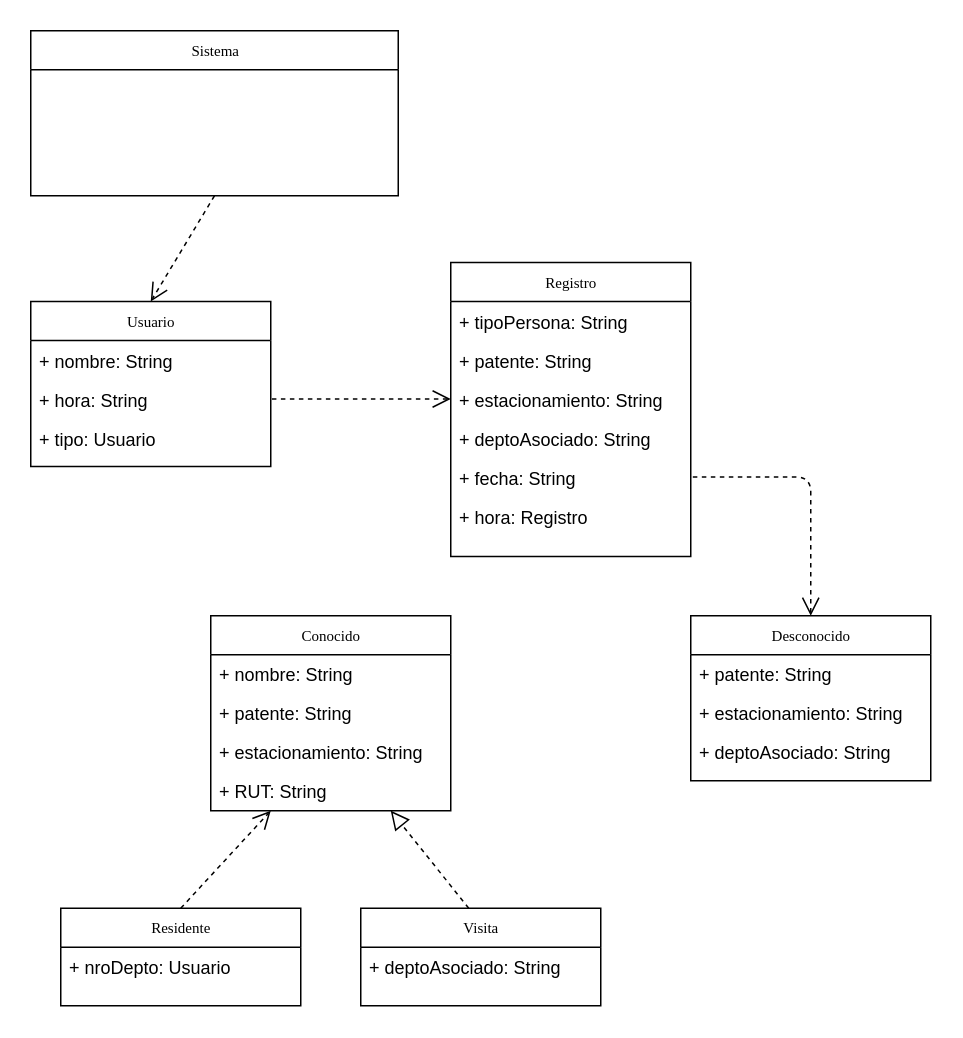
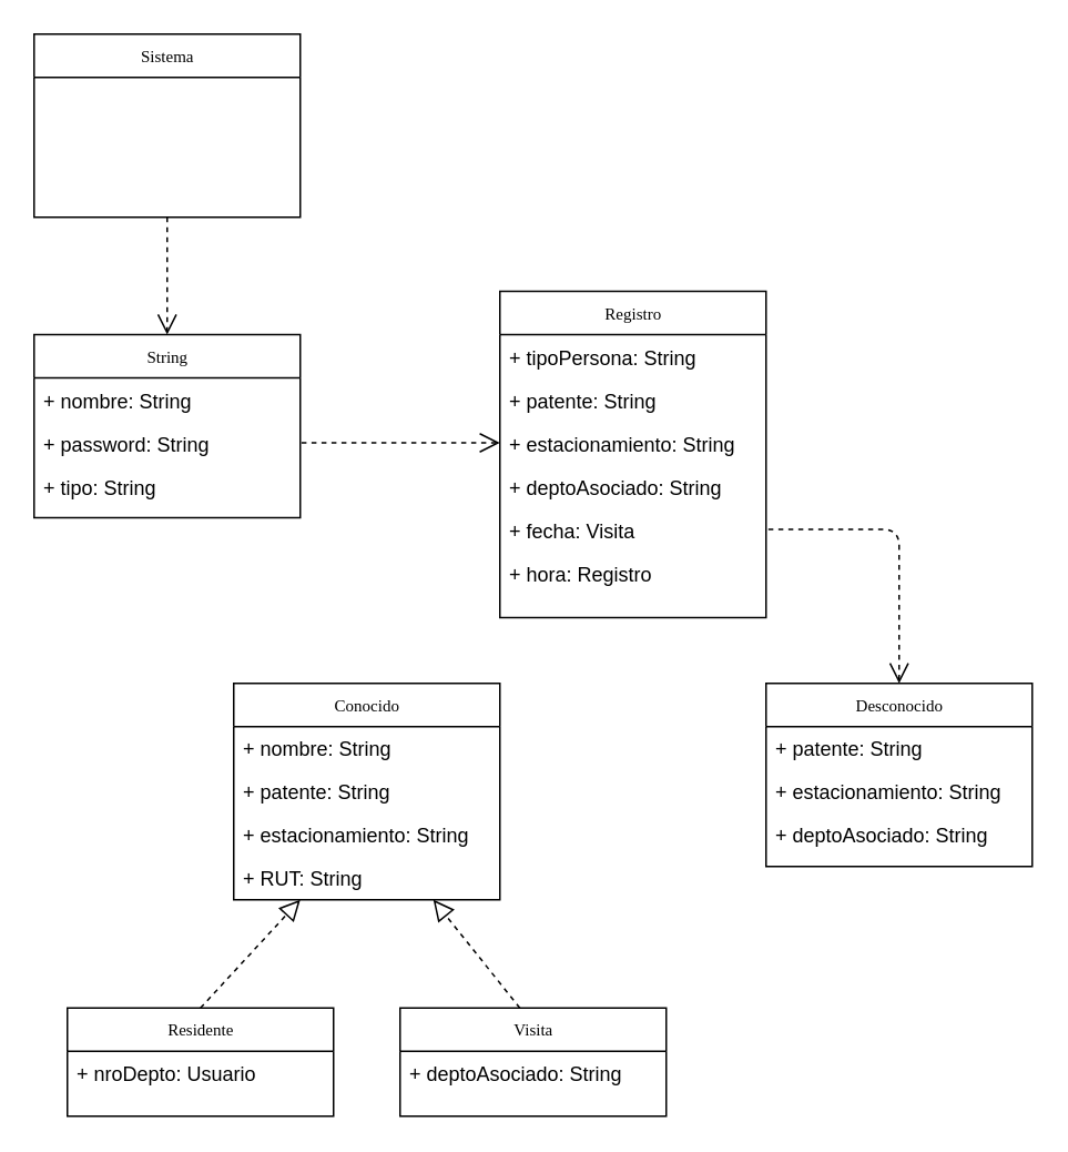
- <mxCell id="30" value="Sistema" style="swimlane;html=1;fontStyle=0;childLayout=stackLayout;horizontal=1;startSize=26;fillColor=none;horizontalStack=0;resizeParent=1;resizeLast=0;collapsible=1;marginBottom=0;swimlaneFillColor=#ffffff;rounded=0;shadow=0;comic=0;labelBackgroundColor=none;strokeColor=#000000;strokeWidth=1;fontFamily=Verdana;fontSize=10;fontColor=#000000;align=center;" vertex="1" parent="1"><mxGeometry x="20" y="20" width="245" height="110" as="geometry" /></mxCell>
+ <mxCell id="30" value="Sistema" style="swimlane;html=1;fontStyle=0;childLayout=stackLayout;horizontal=1;startSize=26;fillColor=none;horizontalStack=0;resizeParent=1;resizeLast=0;collapsible=1;marginBottom=0;swimlaneFillColor=#ffffff;rounded=0;shadow=0;comic=0;labelBackgroundColor=none;strokeColor=#000000;strokeWidth=1;fontFamily=Verdana;fontSize=10;fontColor=#000000;align=center;" vertex="1" parent="1"><mxGeometry x="20" y="20" width="160" height="110" as="geometry" /></mxCell>
- <mxCell id="2" value="Usuario" style="swimlane;html=1;fontStyle=0;childLayout=stackLayout;horizontal=1;startSize=26;fillColor=none;horizontalStack=0;resizeParent=1;resizeLast=0;collapsible=1;marginBottom=0;swimlaneFillColor=#ffffff;rounded=0;shadow=0;comic=0;labelBackgroundColor=none;strokeColor=#000000;strokeWidth=1;fontFamily=Verdana;fontSize=10;fontColor=#000000;align=center;" parent="1" vertex="1"><mxGeometry x="20" y="200.5" width="160" height="110" as="geometry" /></mxCell>
+ <mxCell id="2" value="String" style="swimlane;html=1;fontStyle=0;childLayout=stackLayout;horizontal=1;startSize=26;fillColor=none;horizontalStack=0;resizeParent=1;resizeLast=0;collapsible=1;marginBottom=0;swimlaneFillColor=#ffffff;rounded=0;shadow=0;comic=0;labelBackgroundColor=none;strokeColor=#000000;strokeWidth=1;fontFamily=Verdana;fontSize=10;fontColor=#000000;align=center;" parent="1" vertex="1"><mxGeometry x="20" y="200.5" width="160" height="110" as="geometry" /></mxCell>
- <mxCell id="4" value="+ hora: String" style="text;html=1;strokeColor=none;fillColor=none;align=left;verticalAlign=top;spacingLeft=4;spacingRight=4;whiteSpace=wrap;overflow=hidden;rotatable=0;points=[[0,0.5],[1,0.5]];portConstraint=eastwest;" parent="2" vertex="1"><mxGeometry y="52" width="160" height="26" as="geometry" /></mxCell>
+ <mxCell id="4" value="+ password: String" style="text;html=1;strokeColor=none;fillColor=none;align=left;verticalAlign=top;spacingLeft=4;spacingRight=4;whiteSpace=wrap;overflow=hidden;rotatable=0;points=[[0,0.5],[1,0.5]];portConstraint=eastwest;" parent="2" vertex="1"><mxGeometry y="52" width="160" height="26" as="geometry" /></mxCell>
- <mxCell id="5" value="+ tipo: Usuario&lt;br&gt;" style="text;html=1;strokeColor=none;fillColor=none;align=left;verticalAlign=top;spacingLeft=4;spacingRight=4;whiteSpace=wrap;overflow=hidden;rotatable=0;points=[[0,0.5],[1,0.5]];portConstraint=eastwest;" parent="2" vertex="1"><mxGeometry y="78" width="160" height="26" as="geometry" /></mxCell>
+ <mxCell id="5" value="+ tipo: String&lt;br&gt;" style="text;html=1;strokeColor=none;fillColor=none;align=left;verticalAlign=top;spacingLeft=4;spacingRight=4;whiteSpace=wrap;overflow=hidden;rotatable=0;points=[[0,0.5],[1,0.5]];portConstraint=eastwest;" parent="2" vertex="1"><mxGeometry y="78" width="160" height="26" as="geometry" /></mxCell>
- <mxCell id="19" value="+ fecha: String" style="text;html=1;strokeColor=none;fillColor=none;align=left;verticalAlign=top;spacingLeft=4;spacingRight=4;whiteSpace=wrap;overflow=hidden;rotatable=0;points=[[0,0.5],[1,0.5]];portConstraint=eastwest;" vertex="1" parent="14"><mxGeometry y="130" width="160" height="26" as="geometry" /></mxCell>
+ <mxCell id="19" value="+ fecha: Visita" style="text;html=1;strokeColor=none;fillColor=none;align=left;verticalAlign=top;spacingLeft=4;spacingRight=4;whiteSpace=wrap;overflow=hidden;rotatable=0;points=[[0,0.5],[1,0.5]];portConstraint=eastwest;" vertex="1" parent="14"><mxGeometry y="130" width="160" height="26" as="geometry" /></mxCell>
- <mxCell id="26" value="" style="endArrow=open;html=1;dashed=1;strokeWidth=1;exitX=0.5;exitY=0;exitDx=0;exitDy=0;entryX=0.25;entryY=1;entryDx=0;entryDy=0;endFill=0;endSize=10;" edge="1" parent="1" source="6" target="22"><mxGeometry width="50" height="50" relative="1" as="geometry"><mxPoint x="100" y="628" as="sourcePoint" /><mxPoint x="150" y="578" as="targetPoint" /></mxGeometry></mxCell>
+ <mxCell id="26" value="" style="endArrow=block;html=1;dashed=1;strokeWidth=1;exitX=0.5;exitY=0;exitDx=0;exitDy=0;entryX=0.25;entryY=1;entryDx=0;entryDy=0;endFill=0;endSize=10;" edge="1" parent="1" source="6" target="22"><mxGeometry width="50" height="50" relative="1" as="geometry"><mxPoint x="100" y="628" as="sourcePoint" /><mxPoint x="150" y="578" as="targetPoint" /></mxGeometry></mxCell>
